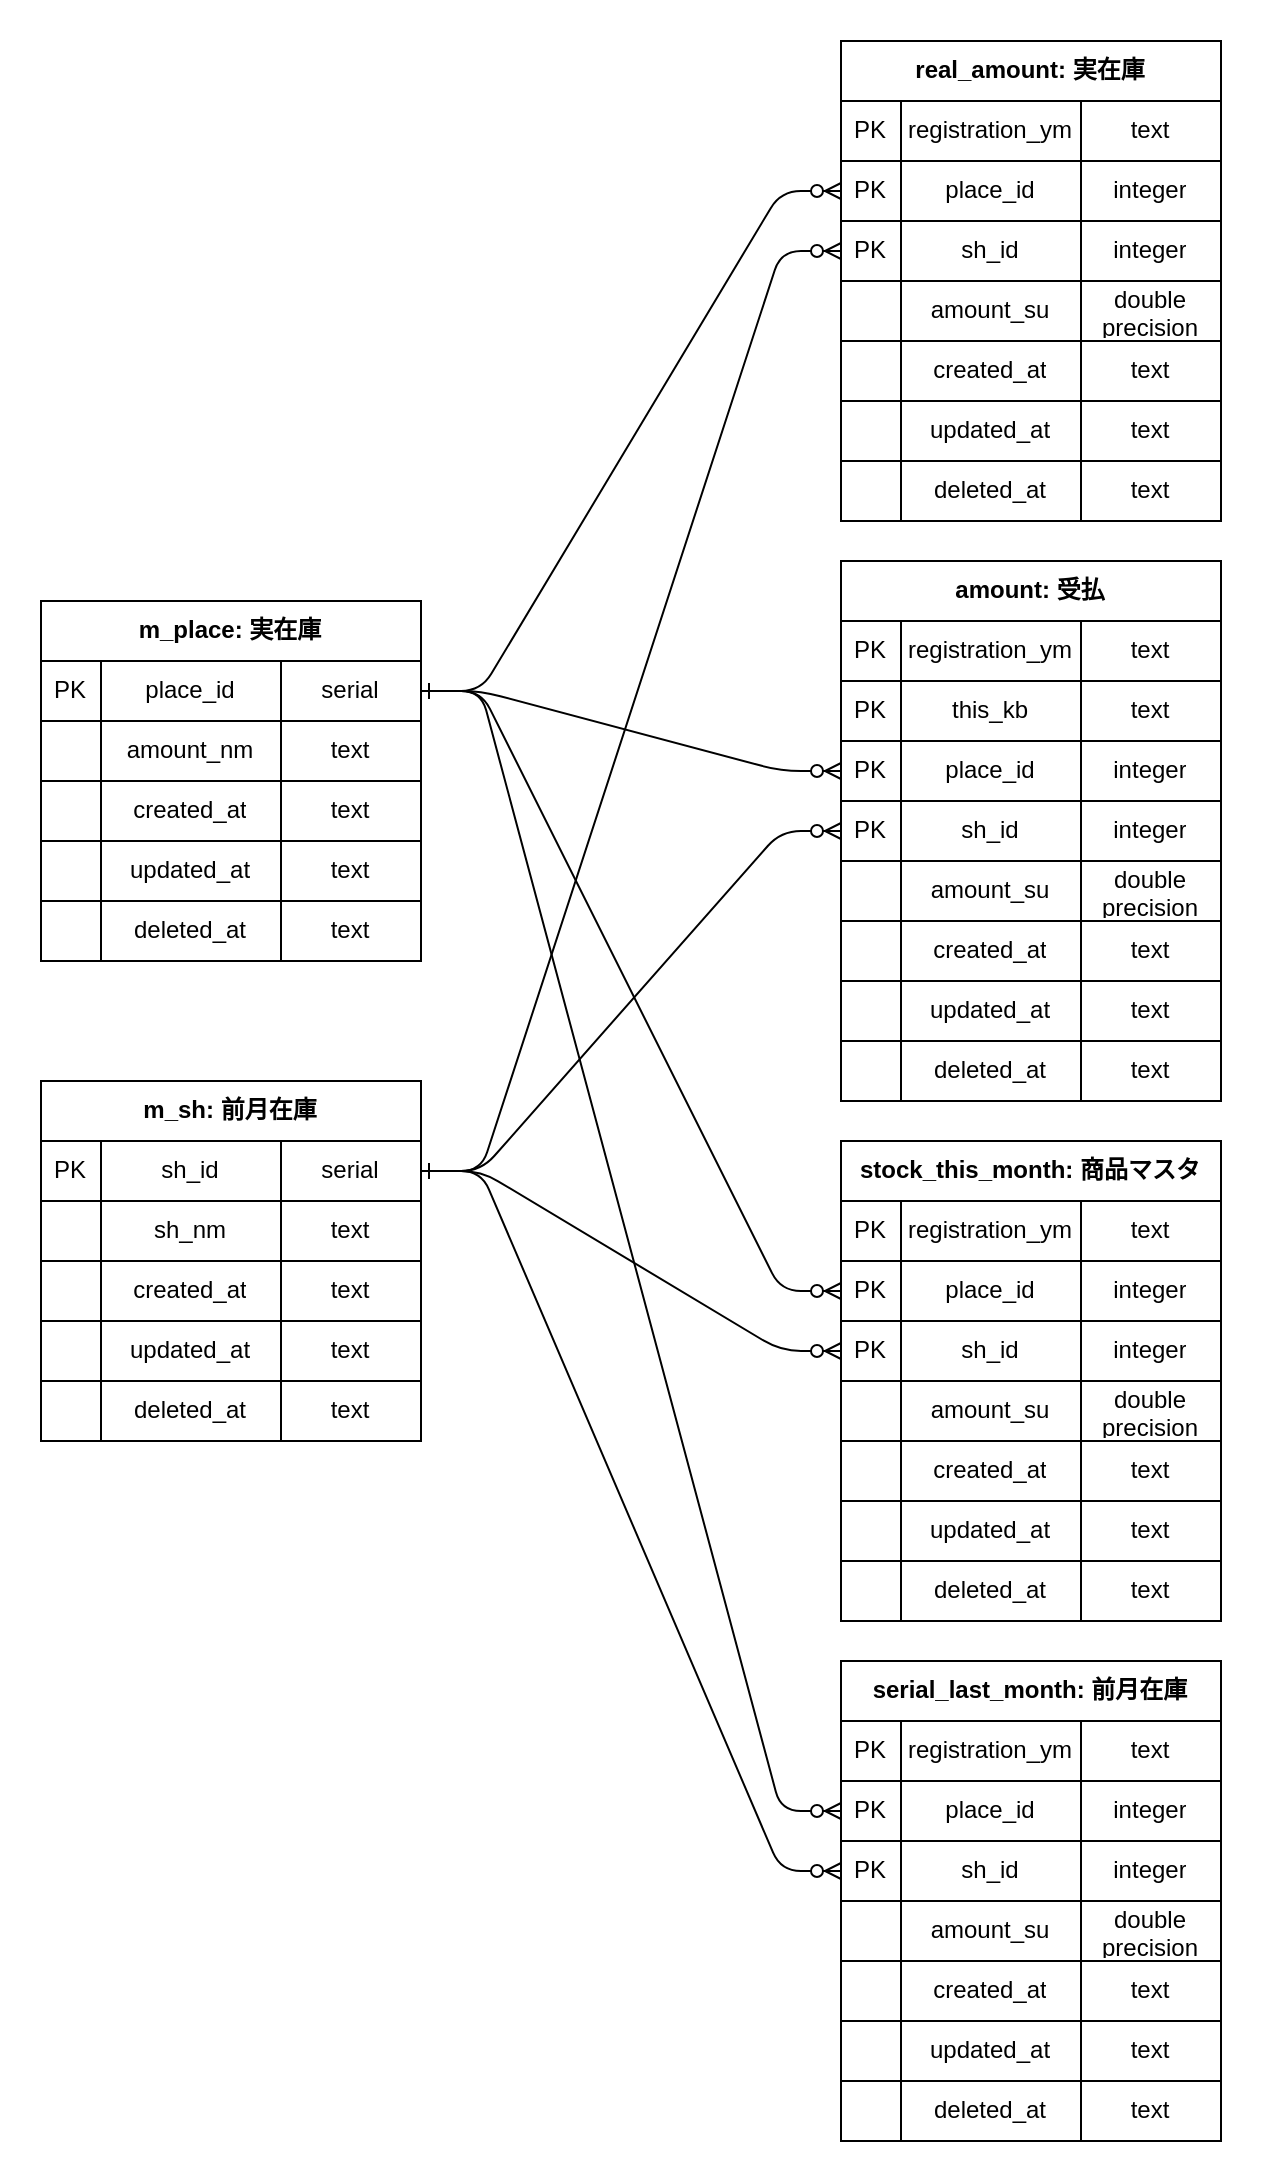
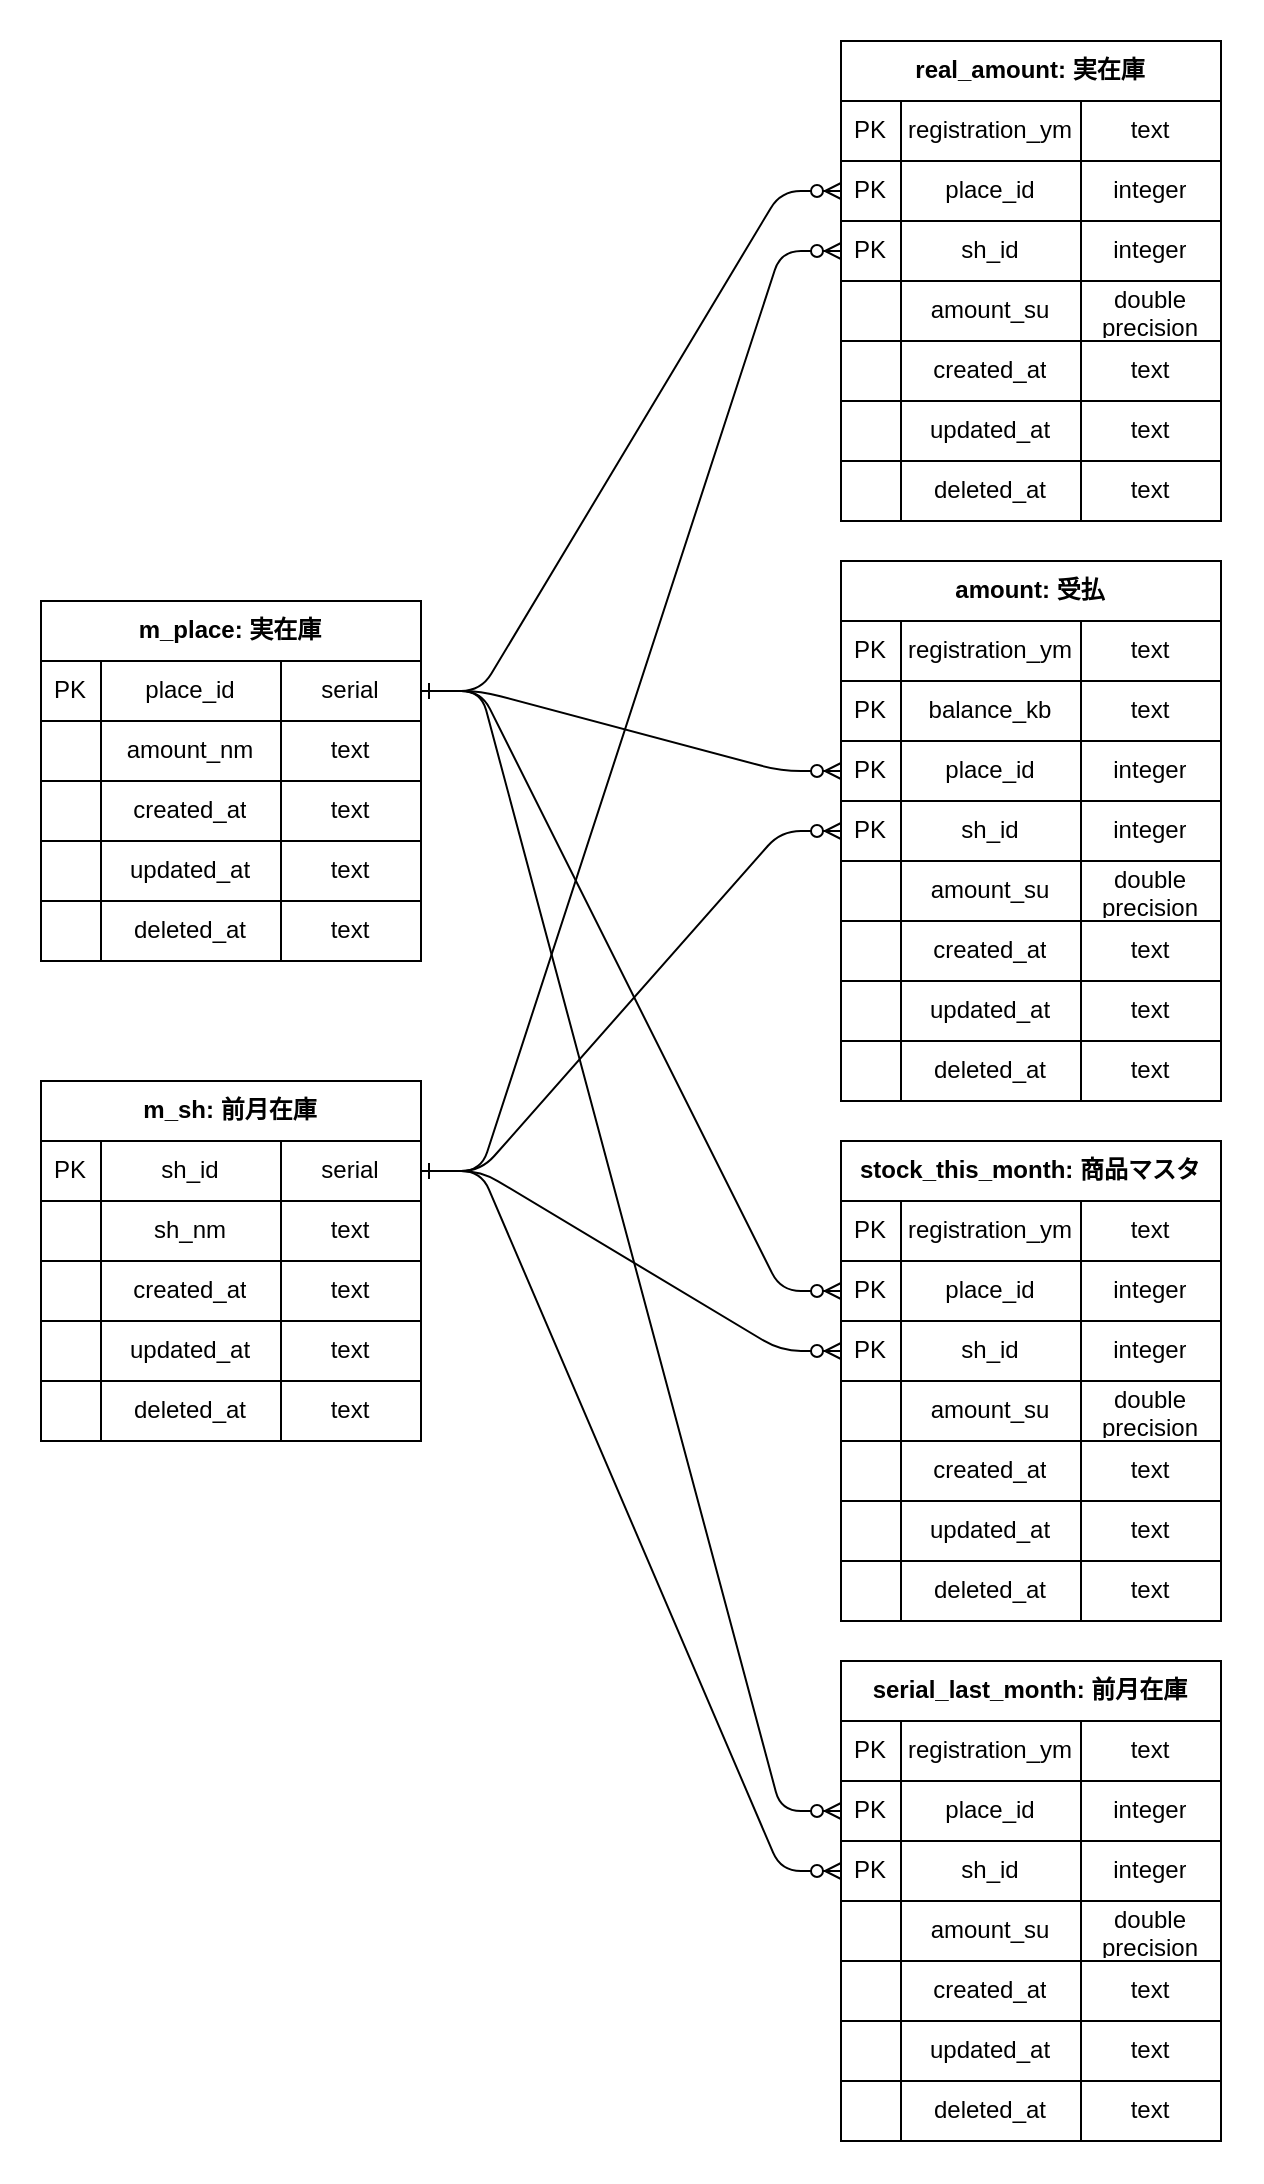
- <mxCell id="10" value="this_kb" style="shape=partialRectangle;html=1;whiteSpace=wrap;connectable=0;fillColor=none;top=0;left=0;bottom=0;right=0;overflow=hidden;" vertex="1" parent="8"><mxGeometry x="30" width="90" height="30" as="geometry" /></mxCell>
+ <mxCell id="10" value="balance_kb" style="shape=partialRectangle;html=1;whiteSpace=wrap;connectable=0;fillColor=none;top=0;left=0;bottom=0;right=0;overflow=hidden;" vertex="1" parent="8"><mxGeometry x="30" width="90" height="30" as="geometry" /></mxCell>
